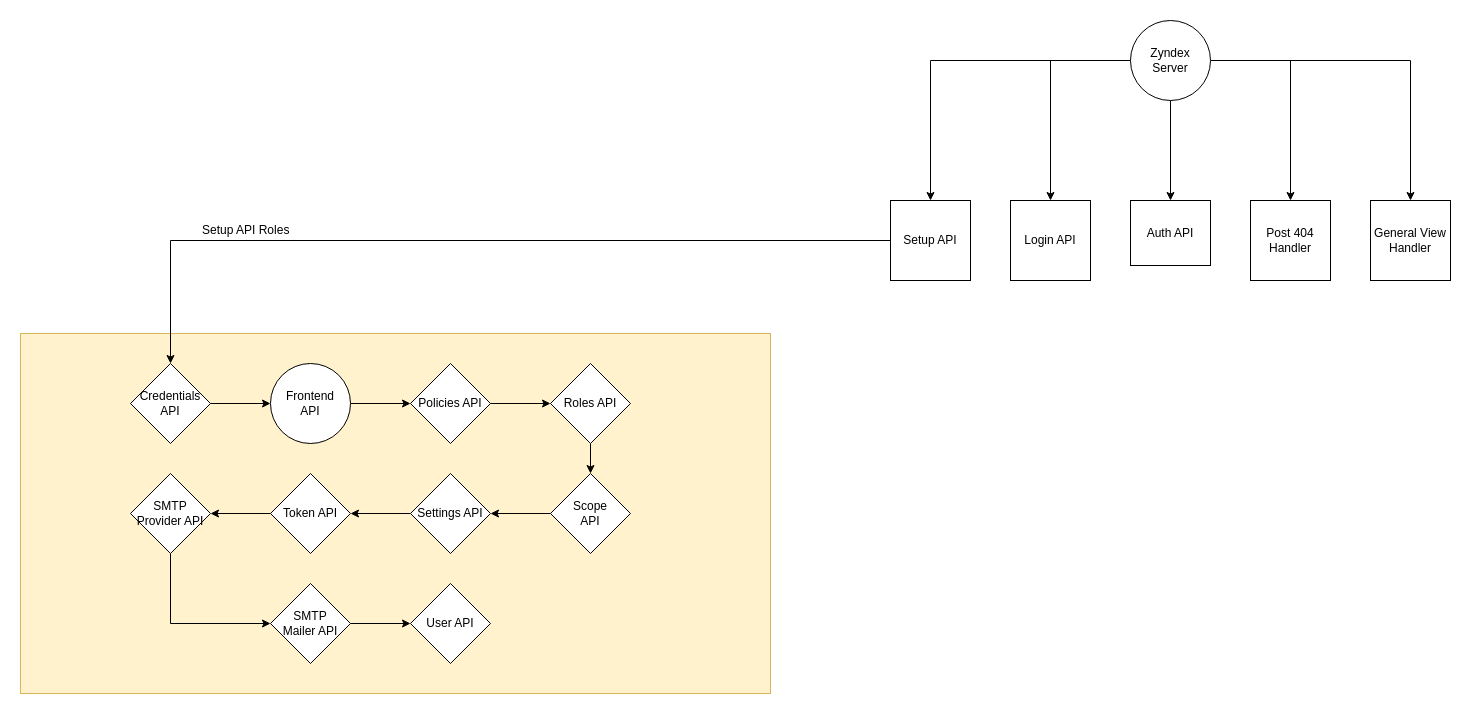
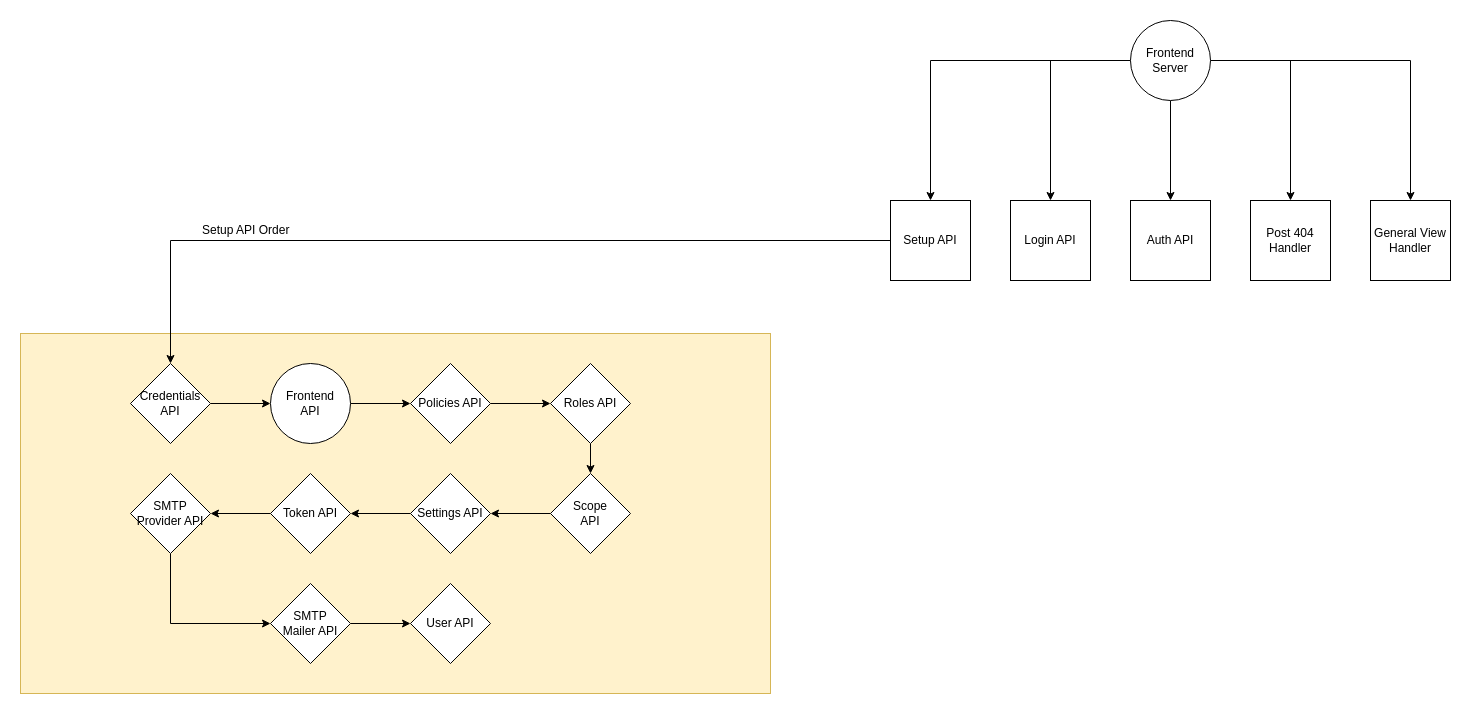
- <mxCell id="8" value="Zyndex Server" style="ellipse;whiteSpace=wrap;html=1;aspect=fixed;" parent="1" vertex="1"><mxGeometry x="1130" y="20" width="80" height="80" as="geometry" /></mxCell>
+ <mxCell id="8" value="Frontend Server" style="ellipse;whiteSpace=wrap;html=1;aspect=fixed;" parent="1" vertex="1"><mxGeometry x="1130" y="20" width="80" height="80" as="geometry" /></mxCell>
- <mxCell id="34" value="Setup API Roles" style="text;html=1;align=left;verticalAlign=middle;resizable=0;points=[];autosize=1;strokeColor=none;fillColor=none;" vertex="1" parent="1"><mxGeometry x="200" y="220" width="100" height="20" as="geometry" /></mxCell>
+ <mxCell id="34" value="Setup API Order" style="text;html=1;align=left;verticalAlign=middle;resizable=0;points=[];autosize=1;strokeColor=none;fillColor=none;" vertex="1" parent="1"><mxGeometry x="200" y="220" width="100" height="20" as="geometry" /></mxCell>
- <mxCell id="14" value="Auth API" style="whiteSpace=wrap;html=1;aspect=fixed;" vertex="1" parent="1"><mxGeometry x="1130" y="200" width="80" height="65" as="geometry" /></mxCell>
+ <mxCell id="14" value="Auth API" style="whiteSpace=wrap;html=1;aspect=fixed;" vertex="1" parent="1"><mxGeometry x="1130" y="200" width="80" height="80" as="geometry" /></mxCell>
